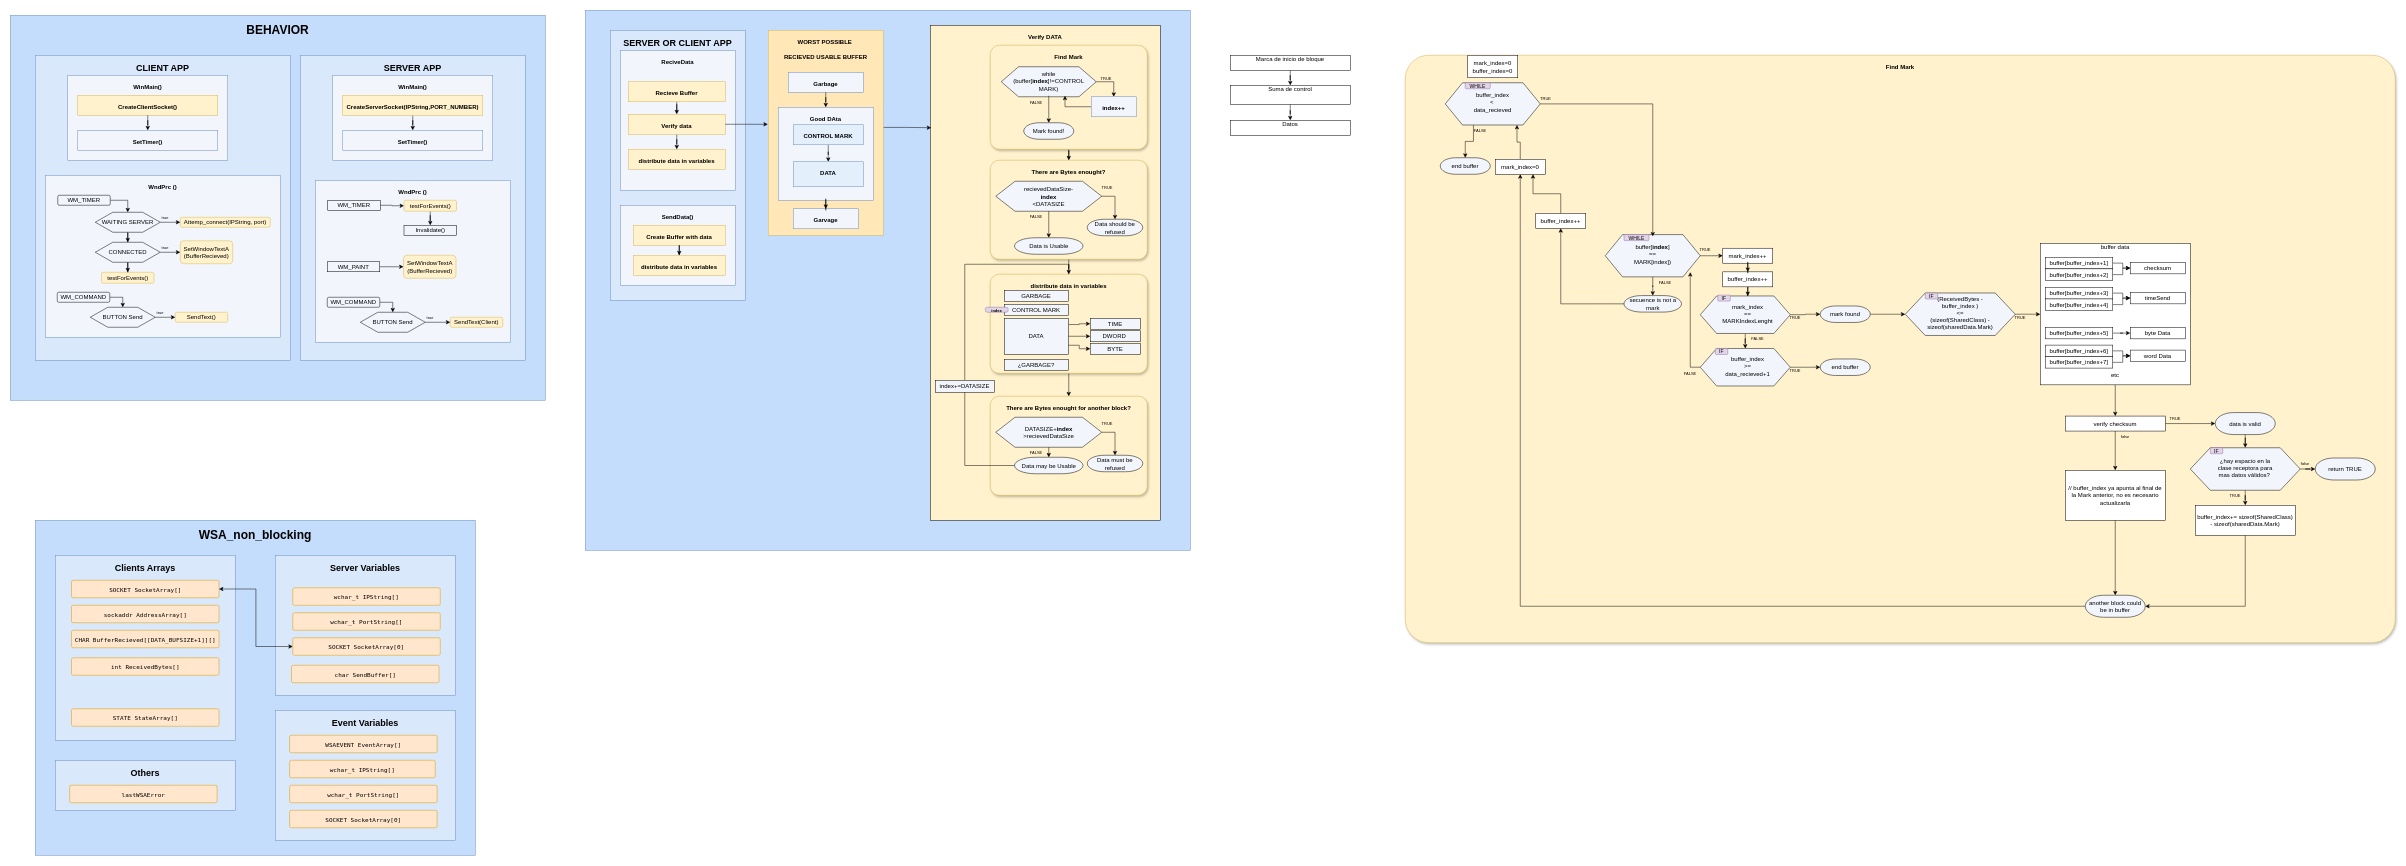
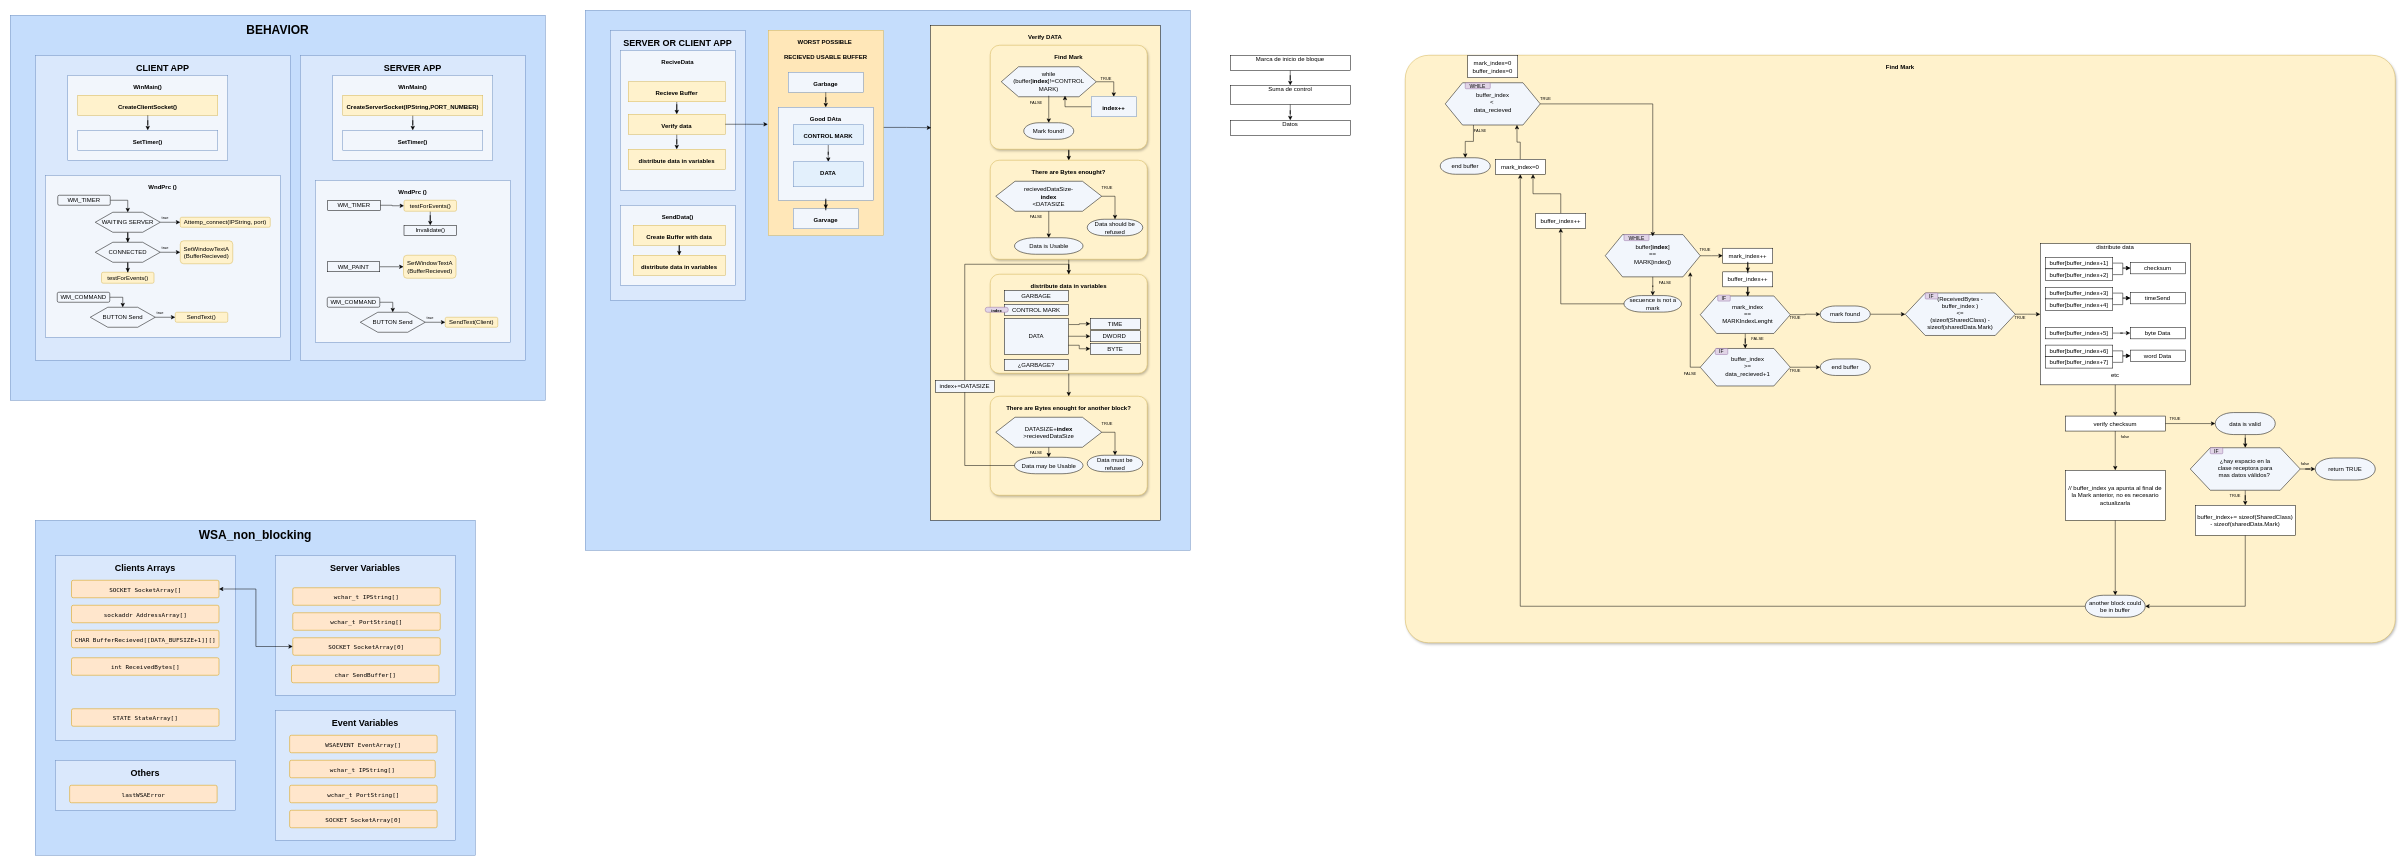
- <mxCell id="203" value="buffer data" style="rounded=0;whiteSpace=wrap;html=1;container=1;recursiveResize=0;overflow=fill;" parent="162" vertex="1"><mxGeometry x="1270" y="376.69" width="300" height="282.5" as="geometry" /></mxCell>
+ <mxCell id="203" value="distribute data" style="rounded=0;whiteSpace=wrap;html=1;container=1;recursiveResize=0;overflow=fill;" parent="162" vertex="1"><mxGeometry x="1270" y="376.69" width="300" height="282.5" as="geometry" /></mxCell>
- <mxCell id="63" value="SendText(Client)" style="rounded=1;whiteSpace=wrap;html=1;fillColor=#fff2cc;strokeColor=#d6b656;" parent="52" vertex="1"><mxGeometry x="270" y="274" width="105" height="20" as="geometry" /></mxCell>
+ <mxCell id="63" value="SendText(Client)" style="rounded=1;whiteSpace=wrap;html=1;fillColor=#fff2cc;strokeColor=#d6b656;" parent="52" vertex="1"><mxGeometry x="260" y="274" width="105" height="20" as="geometry" /></mxCell>
